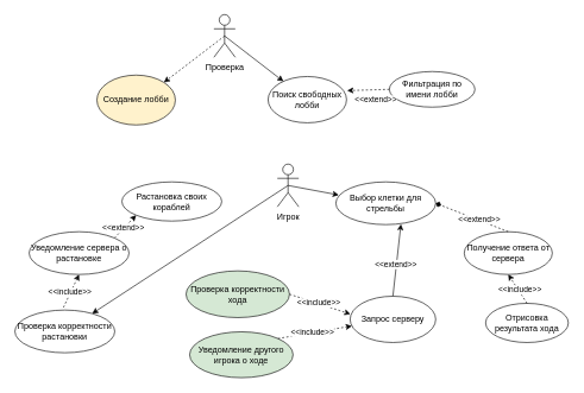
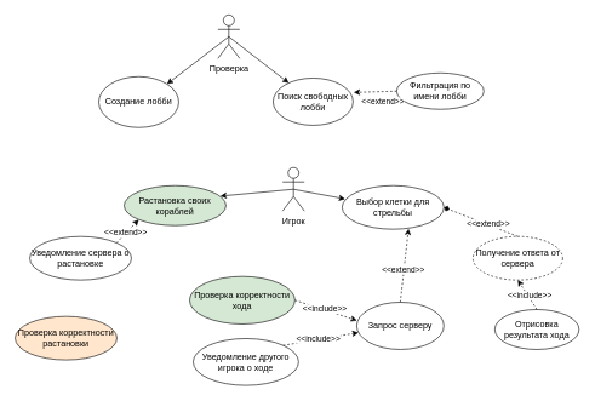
- <mxCell id="29" style="rounded=0;orthogonalLoop=1;jettySize=auto;html=1;exitX=0.5;exitY=0.5;exitDx=0;exitDy=0;exitPerimeter=0;entryX=1;entryY=0;entryDx=0;entryDy=0;dashed=1;" edge="1" parent="1" source="3" target="28"><mxGeometry relative="1" as="geometry"><mxPoint x="324" y="60" as="sourcePoint" /><mxPoint x="419" y="111" as="targetPoint" /></mxGeometry></mxCell>
+ <mxCell id="29" style="rounded=0;orthogonalLoop=1;jettySize=auto;html=1;exitX=0.5;exitY=0.5;exitDx=0;exitDy=0;exitPerimeter=0;entryX=1;entryY=0;entryDx=0;entryDy=0;" edge="1" parent="1" source="3" target="28"><mxGeometry relative="1" as="geometry"><mxPoint x="324" y="60" as="sourcePoint" /><mxPoint x="419" y="111" as="targetPoint" /></mxGeometry></mxCell>
- <mxCell id="28" value="Создание лобби" style="ellipse;whiteSpace=wrap;html=1;fillColor=#fff2cc;" vertex="1" parent="1"><mxGeometry x="135" y="105" width="110" height="70" as="geometry" /></mxCell>
+ <mxCell id="28" value="Создание лобби" style="ellipse;whiteSpace=wrap;html=1;" vertex="1" parent="1"><mxGeometry x="135" y="105" width="110" height="70" as="geometry" /></mxCell>
- <mxCell id="25" value="Растановка своих кораблей" style="ellipse;whiteSpace=wrap;html=1;" parent="1" vertex="1"><mxGeometry x="170" y="255" width="140" height="55" as="geometry" /></mxCell>
+ <mxCell id="25" value="Растановка своих кораблей" style="ellipse;whiteSpace=wrap;html=1;fillColor=#d5e8d4;" parent="1" vertex="1"><mxGeometry x="170" y="255" width="140" height="55" as="geometry" /></mxCell>
- <mxCell id="27" style="rounded=0;orthogonalLoop=1;jettySize=auto;html=1;exitX=0.5;exitY=0.5;exitDx=0;exitDy=0;exitPerimeter=0;" parent="1" source="8" target="26" edge="1"><mxGeometry relative="1" as="geometry" /></mxCell>
+ <mxCell id="27" style="rounded=0;orthogonalLoop=1;jettySize=auto;html=1;exitX=0.5;exitY=0.5;exitDx=0;exitDy=0;exitPerimeter=0;entryX=0.945;entryY=0.263;entryDx=0;entryDy=0;entryPerimeter=0;" parent="1" source="8" target="25" edge="1"><mxGeometry relative="1" as="geometry" /></mxCell>
- <mxCell id="10" value="Получение ответа от сервера" style="ellipse;whiteSpace=wrap;html=1;" parent="1" vertex="1"><mxGeometry x="650" y="325" width="123.5" height="60" as="geometry" /></mxCell>
+ <mxCell id="10" value="Получение ответа от сервера" style="ellipse;whiteSpace=wrap;html=1;dashed=1;" parent="1" vertex="1"><mxGeometry x="650" y="325" width="123.5" height="60" as="geometry" /></mxCell>
- <mxCell id="16" style="rounded=0;orthogonalLoop=1;jettySize=auto;html=1;exitX=0.5;exitY=0;exitDx=0;exitDy=0;entryX=0.652;entryY=0.989;entryDx=0;entryDy=0;entryPerimeter=0;dashed=0;" parent="1" source="11" target="9" edge="1"><mxGeometry relative="1" as="geometry" /></mxCell>
+ <mxCell id="16" style="rounded=0;orthogonalLoop=1;jettySize=auto;html=1;exitX=0.5;exitY=0;exitDx=0;exitDy=0;entryX=0.652;entryY=0.989;entryDx=0;entryDy=0;entryPerimeter=0;dashed=1;" parent="1" source="11" target="9" edge="1"><mxGeometry relative="1" as="geometry" /></mxCell>
- <mxCell id="30" style="rounded=0;orthogonalLoop=1;jettySize=auto;html=1;exitX=0.486;exitY=-0.061;exitDx=0;exitDy=0;entryX=0.5;entryY=1;entryDx=0;entryDy=0;dashed=1;exitPerimeter=0;" edge="1" parent="1" source="26" target="32"><mxGeometry relative="1" as="geometry"><mxPoint x="250" y="375" as="sourcePoint" /><mxPoint x="340" y="400" as="targetPoint" /></mxGeometry></mxCell>
- <mxCell id="31" value="&amp;lt;&amp;lt;include&amp;gt;&amp;gt;" style="edgeLabel;html=1;align=center;verticalAlign=middle;resizable=0;points=[];" vertex="1" connectable="0" parent="30"><mxGeometry x="-0.071" y="2" relative="1" as="geometry"><mxPoint y="1" as="offset" /></mxGeometry></mxCell>
- <mxCell id="26" value="Проверка корректности растановки" style="ellipse;whiteSpace=wrap;html=1;" parent="1" vertex="1"><mxGeometry x="20" y="435" width="140" height="60" as="geometry" /></mxCell>
+ <mxCell id="26" value="Проверка корректности растановки" style="ellipse;whiteSpace=wrap;html=1;fillColor=#ffe6cc;" parent="1" vertex="1"><mxGeometry x="20" y="435" width="140" height="60" as="geometry" /></mxCell>
- <mxCell id="33" value="Уведомление другого игрока о ходе" style="ellipse;whiteSpace=wrap;html=1;fillColor=#d5e8d4;" vertex="1" parent="1"><mxGeometry x="265" y="465.58" width="145" height="64.42" as="geometry" /></mxCell>
+ <mxCell id="33" value="Уведомление другого игрока о ходе" style="ellipse;whiteSpace=wrap;html=1;" vertex="1" parent="1"><mxGeometry x="265" y="465.58" width="145" height="64.42" as="geometry" /></mxCell>
